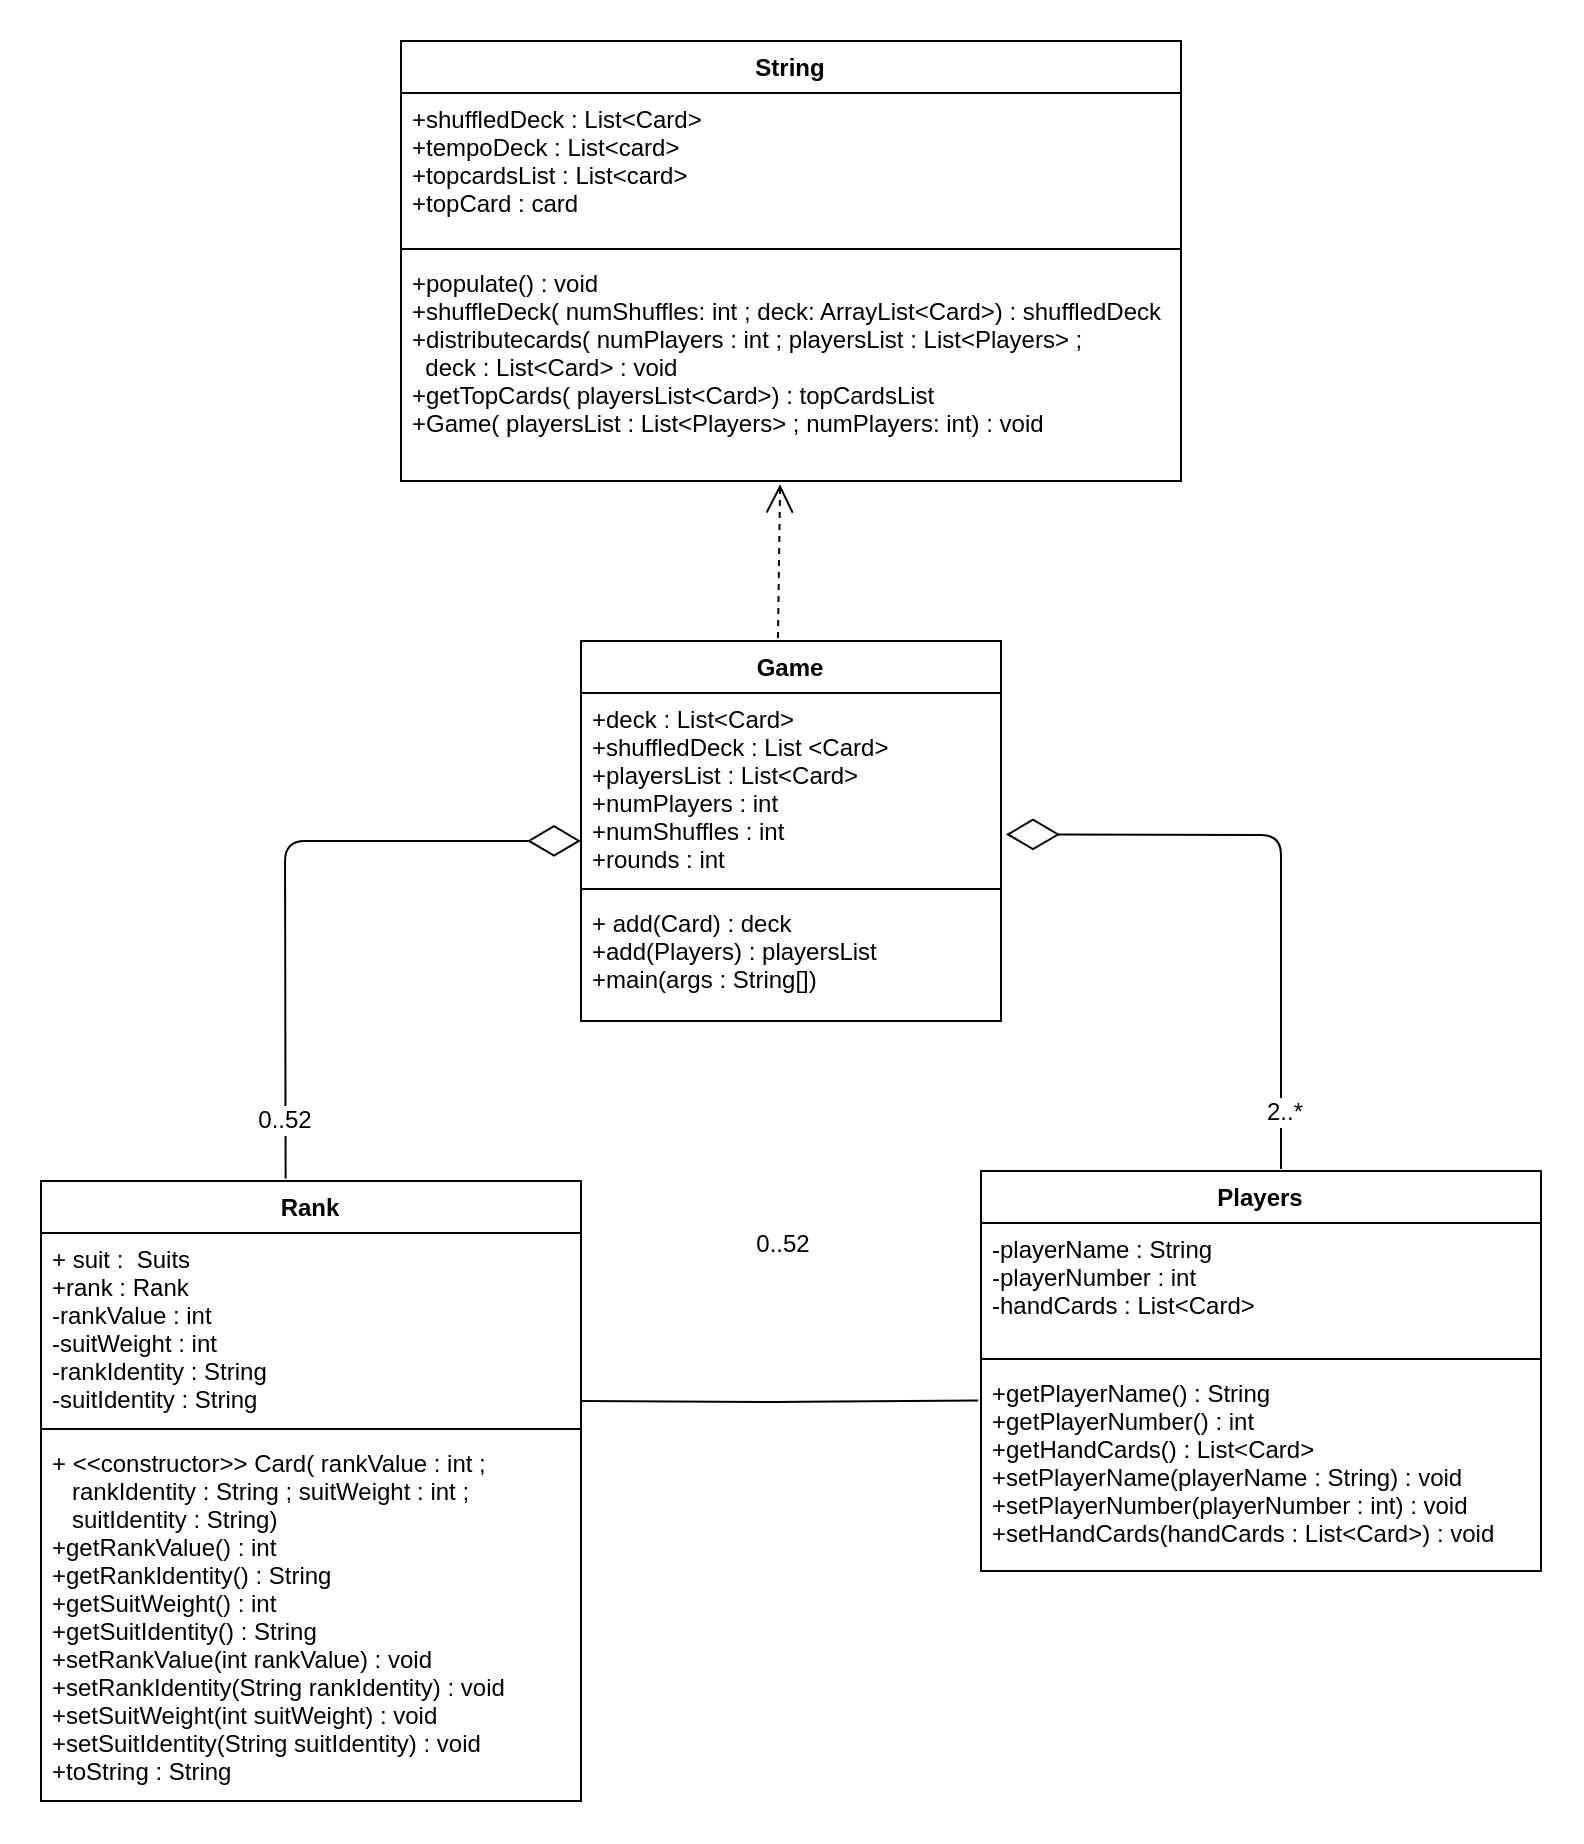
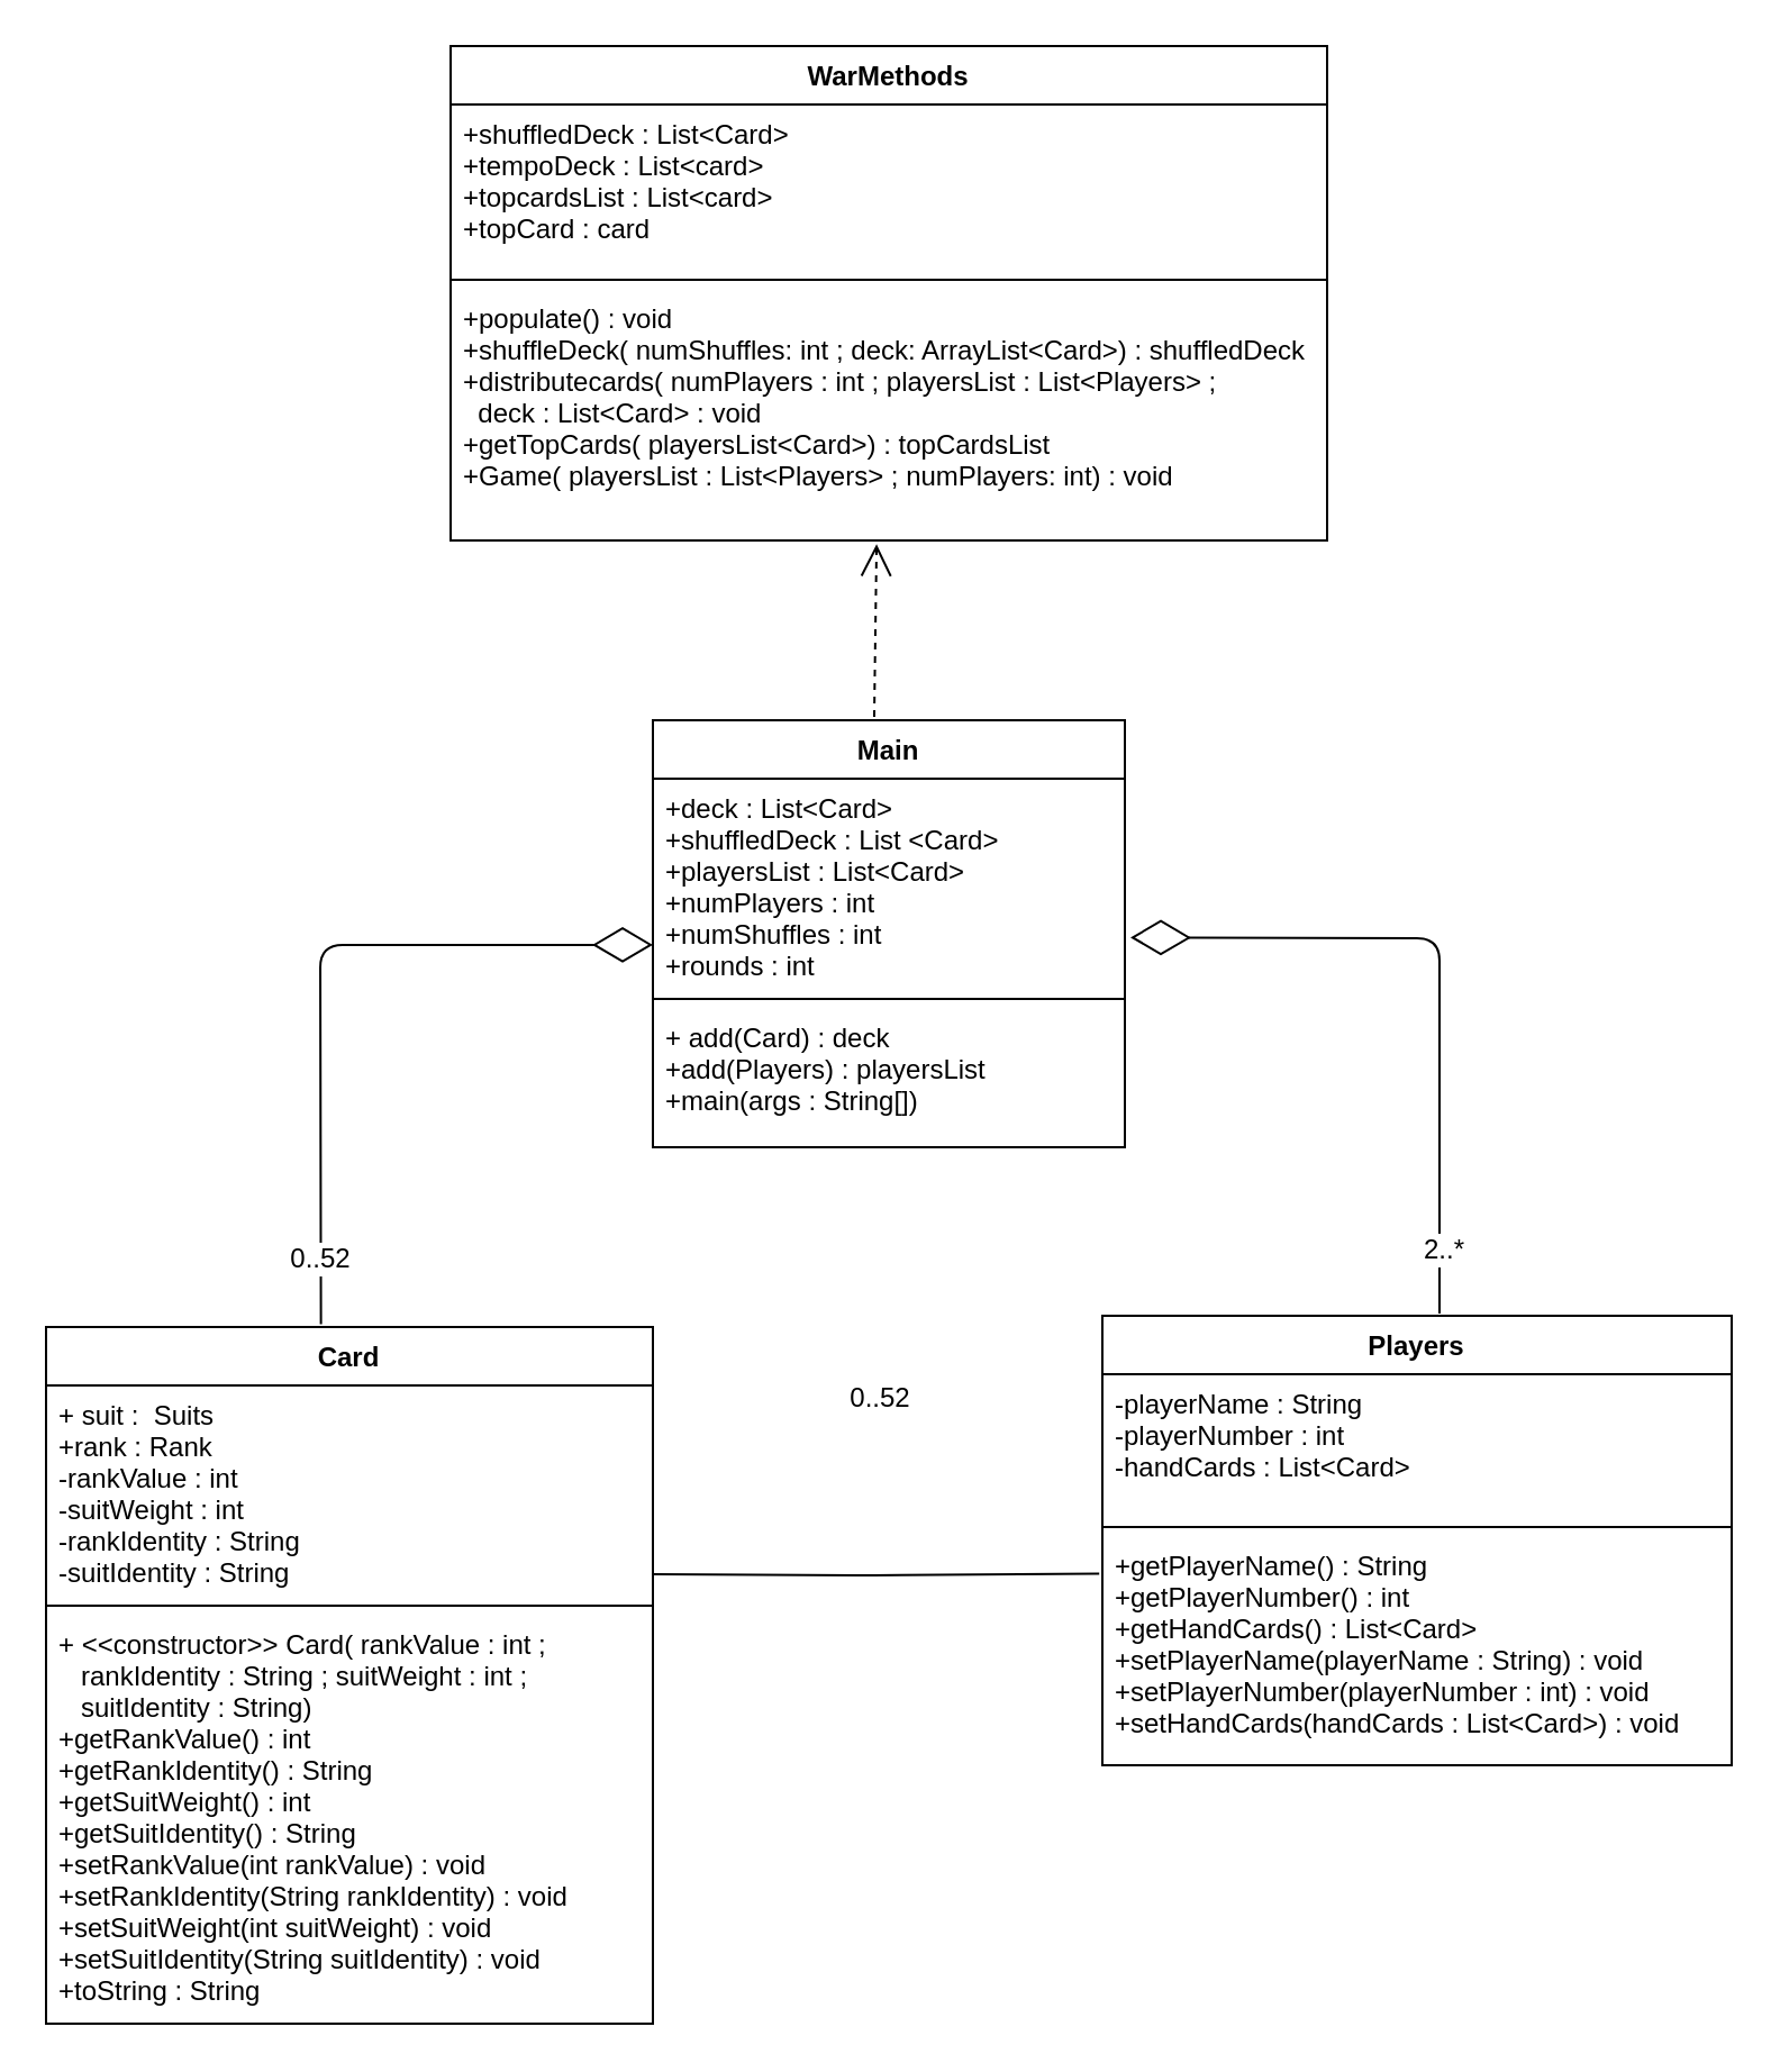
- <mxCell id="6" value="String" style="swimlane;fontStyle=1;align=center;verticalAlign=top;childLayout=stackLayout;horizontal=1;startSize=26;horizontalStack=0;resizeParent=1;resizeParentMax=0;resizeLast=0;collapsible=1;marginBottom=0;" parent="1" vertex="1"><mxGeometry x="200" y="20" width="390" height="220" as="geometry" /></mxCell>
+ <mxCell id="6" value="WarMethods" style="swimlane;fontStyle=1;align=center;verticalAlign=top;childLayout=stackLayout;horizontal=1;startSize=26;horizontalStack=0;resizeParent=1;resizeParentMax=0;resizeLast=0;collapsible=1;marginBottom=0;" parent="1" vertex="1"><mxGeometry x="200" y="20" width="390" height="220" as="geometry" /></mxCell>
- <mxCell id="2" value="Game" style="swimlane;fontStyle=1;align=center;verticalAlign=top;childLayout=stackLayout;horizontal=1;startSize=26;horizontalStack=0;resizeParent=1;resizeParentMax=0;resizeLast=0;collapsible=1;marginBottom=0;" parent="1" vertex="1"><mxGeometry x="290" y="320" width="210" height="190" as="geometry" /></mxCell>
+ <mxCell id="2" value="Main" style="swimlane;fontStyle=1;align=center;verticalAlign=top;childLayout=stackLayout;horizontal=1;startSize=26;horizontalStack=0;resizeParent=1;resizeParentMax=0;resizeLast=0;collapsible=1;marginBottom=0;" parent="1" vertex="1"><mxGeometry x="290" y="320" width="210" height="190" as="geometry" /></mxCell>
- <mxCell id="10" value="Rank" style="swimlane;fontStyle=1;align=center;verticalAlign=top;childLayout=stackLayout;horizontal=1;startSize=26;horizontalStack=0;resizeParent=1;resizeParentMax=0;resizeLast=0;collapsible=1;marginBottom=0;" vertex="1" parent="1"><mxGeometry x="20" y="590" width="270" height="310" as="geometry" /></mxCell>
+ <mxCell id="10" value="Card" style="swimlane;fontStyle=1;align=center;verticalAlign=top;childLayout=stackLayout;horizontal=1;startSize=26;horizontalStack=0;resizeParent=1;resizeParentMax=0;resizeLast=0;collapsible=1;marginBottom=0;" vertex="1" parent="1"><mxGeometry x="20" y="590" width="270" height="310" as="geometry" /></mxCell>
